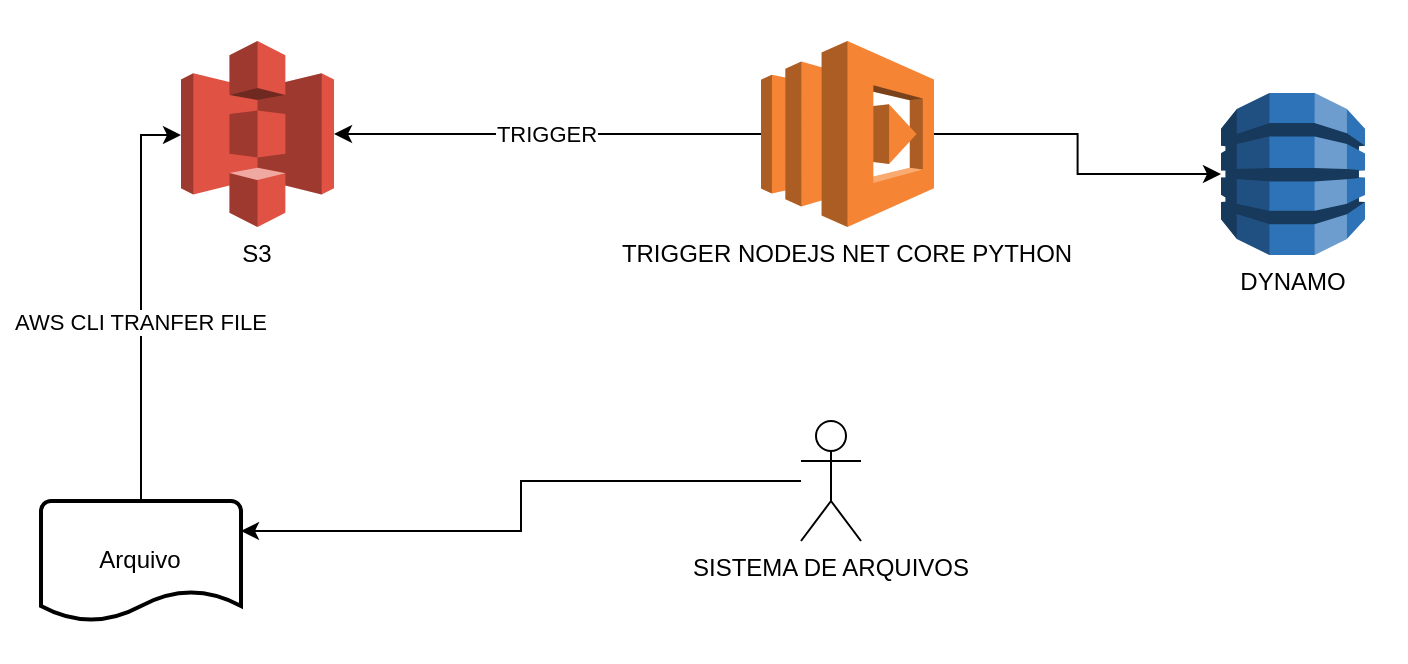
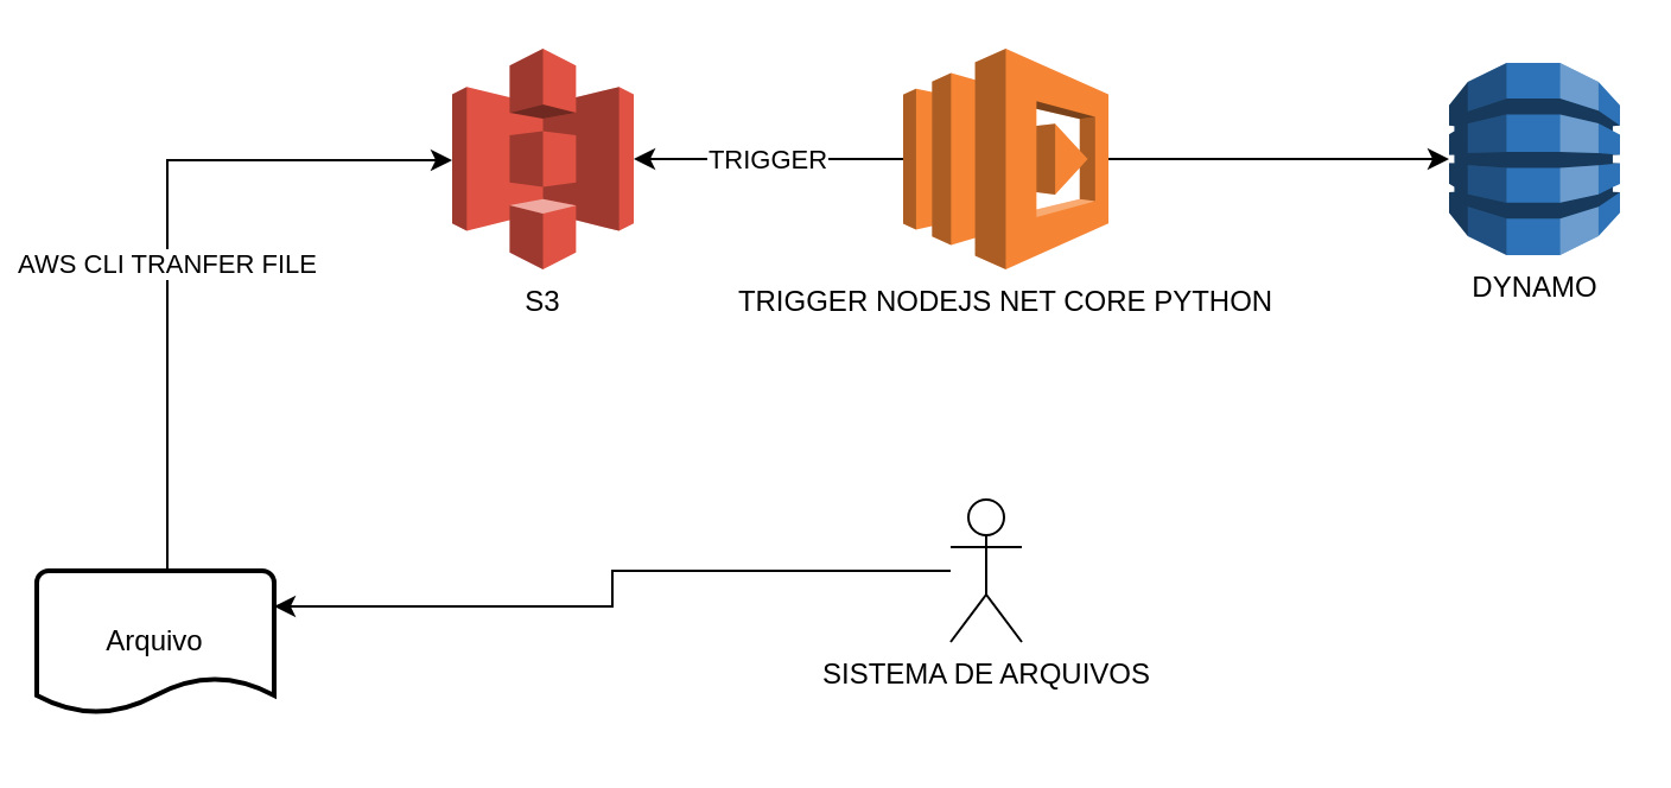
- <mxCell id="6" value="S3" style="outlineConnect=0;dashed=0;verticalLabelPosition=bottom;verticalAlign=top;align=center;html=1;shape=mxgraph.aws3.s3;fillColor=#E05243;gradientColor=none;" vertex="1" parent="1"><mxGeometry x="90" y="20" width="76.5" height="93" as="geometry" /></mxCell>
+ <mxCell id="6" value="S3" style="outlineConnect=0;dashed=0;verticalLabelPosition=bottom;verticalAlign=top;align=center;html=1;shape=mxgraph.aws3.s3;fillColor=#E05243;gradientColor=none;" vertex="1" parent="1"><mxGeometry x="190" y="20" width="76.5" height="93" as="geometry" /></mxCell>
- <mxCell id="10" value="DYNAMO" style="outlineConnect=0;dashed=0;verticalLabelPosition=bottom;verticalAlign=top;align=center;html=1;shape=mxgraph.aws3.dynamo_db;fillColor=#2E73B8;gradientColor=none;" vertex="1" parent="1"><mxGeometry x="610" y="46" width="72" height="81" as="geometry" /></mxCell>
+ <mxCell id="10" value="DYNAMO" style="outlineConnect=0;dashed=0;verticalLabelPosition=bottom;verticalAlign=top;align=center;html=1;shape=mxgraph.aws3.dynamo_db;fillColor=#2E73B8;gradientColor=none;" vertex="1" parent="1"><mxGeometry x="610" y="26" width="72" height="81" as="geometry" /></mxCell>
- <mxCell id="9" value="&lt;div&gt;Arquivo&lt;/div&gt;" style="strokeWidth=2;html=1;shape=mxgraph.flowchart.document2;whiteSpace=wrap;size=0.25;" vertex="1" parent="1"><mxGeometry x="20" y="250" width="100" height="60" as="geometry" /></mxCell>
+ <mxCell id="9" value="&lt;div&gt;Arquivo&lt;/div&gt;" style="strokeWidth=2;html=1;shape=mxgraph.flowchart.document2;whiteSpace=wrap;size=0.25;" vertex="1" parent="1"><mxGeometry x="15" y="240" width="100" height="60" as="geometry" /></mxCell>
